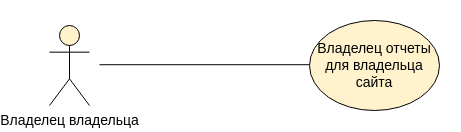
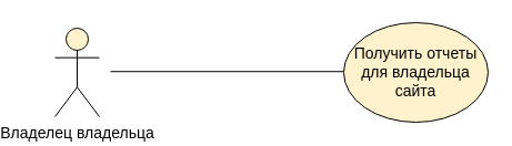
- <mxCell id="3" value="Владелец отчеты для владельца сайта" style="ellipse;whiteSpace=wrap;html=1;strokeColor=#000000;fontSize=14;fillColor=#FFF2CC;" vertex="1" parent="1"><mxGeometry x="280" y="20" width="130" height="90" as="geometry" /></mxCell>
+ <mxCell id="3" value="Получить отчеты для владельца сайта" style="ellipse;whiteSpace=wrap;html=1;strokeColor=#000000;fontSize=14;fillColor=#FFF2CC;" vertex="1" parent="1"><mxGeometry x="280" y="20" width="130" height="90" as="geometry" /></mxCell>
